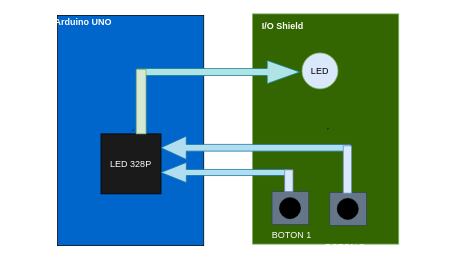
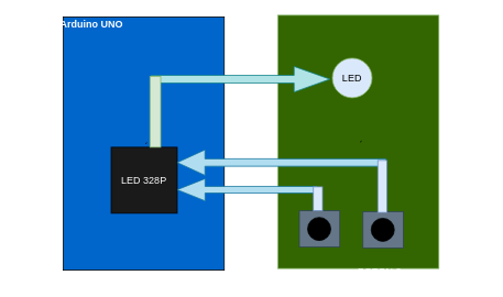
- <mxCell id="7" value="&lt;b&gt;I/O Shield&lt;/b&gt;" style="text;html=1;resizable=0;autosize=1;align=center;verticalAlign=middle;points=[];fillColor=none;strokeColor=none;rounded=0;fontColor=#FFFFFF;" parent="1" vertex="1"><mxGeometry x="343" y="25" width="65" height="18" as="geometry" /></mxCell>
- <mxCell id="11" value="BOTON 1" style="text;html=1;resizable=0;autosize=1;align=center;verticalAlign=middle;points=[];fillColor=none;strokeColor=none;rounded=0;fontColor=#FFFFFF;" parent="1" vertex="1"><mxGeometry x="357" y="304" width="62" height="18" as="geometry" /></mxCell>
+ <mxCell id="11" value="BOTON 1" style="text;html=1;resizable=0;autosize=1;align=center;verticalAlign=middle;points=[];fillColor=none;strokeColor=none;rounded=0;fontColor=#FFFFFF;" parent="1" vertex="1"><mxGeometry x="352" y="324" width="62" height="18" as="geometry" /></mxCell>
